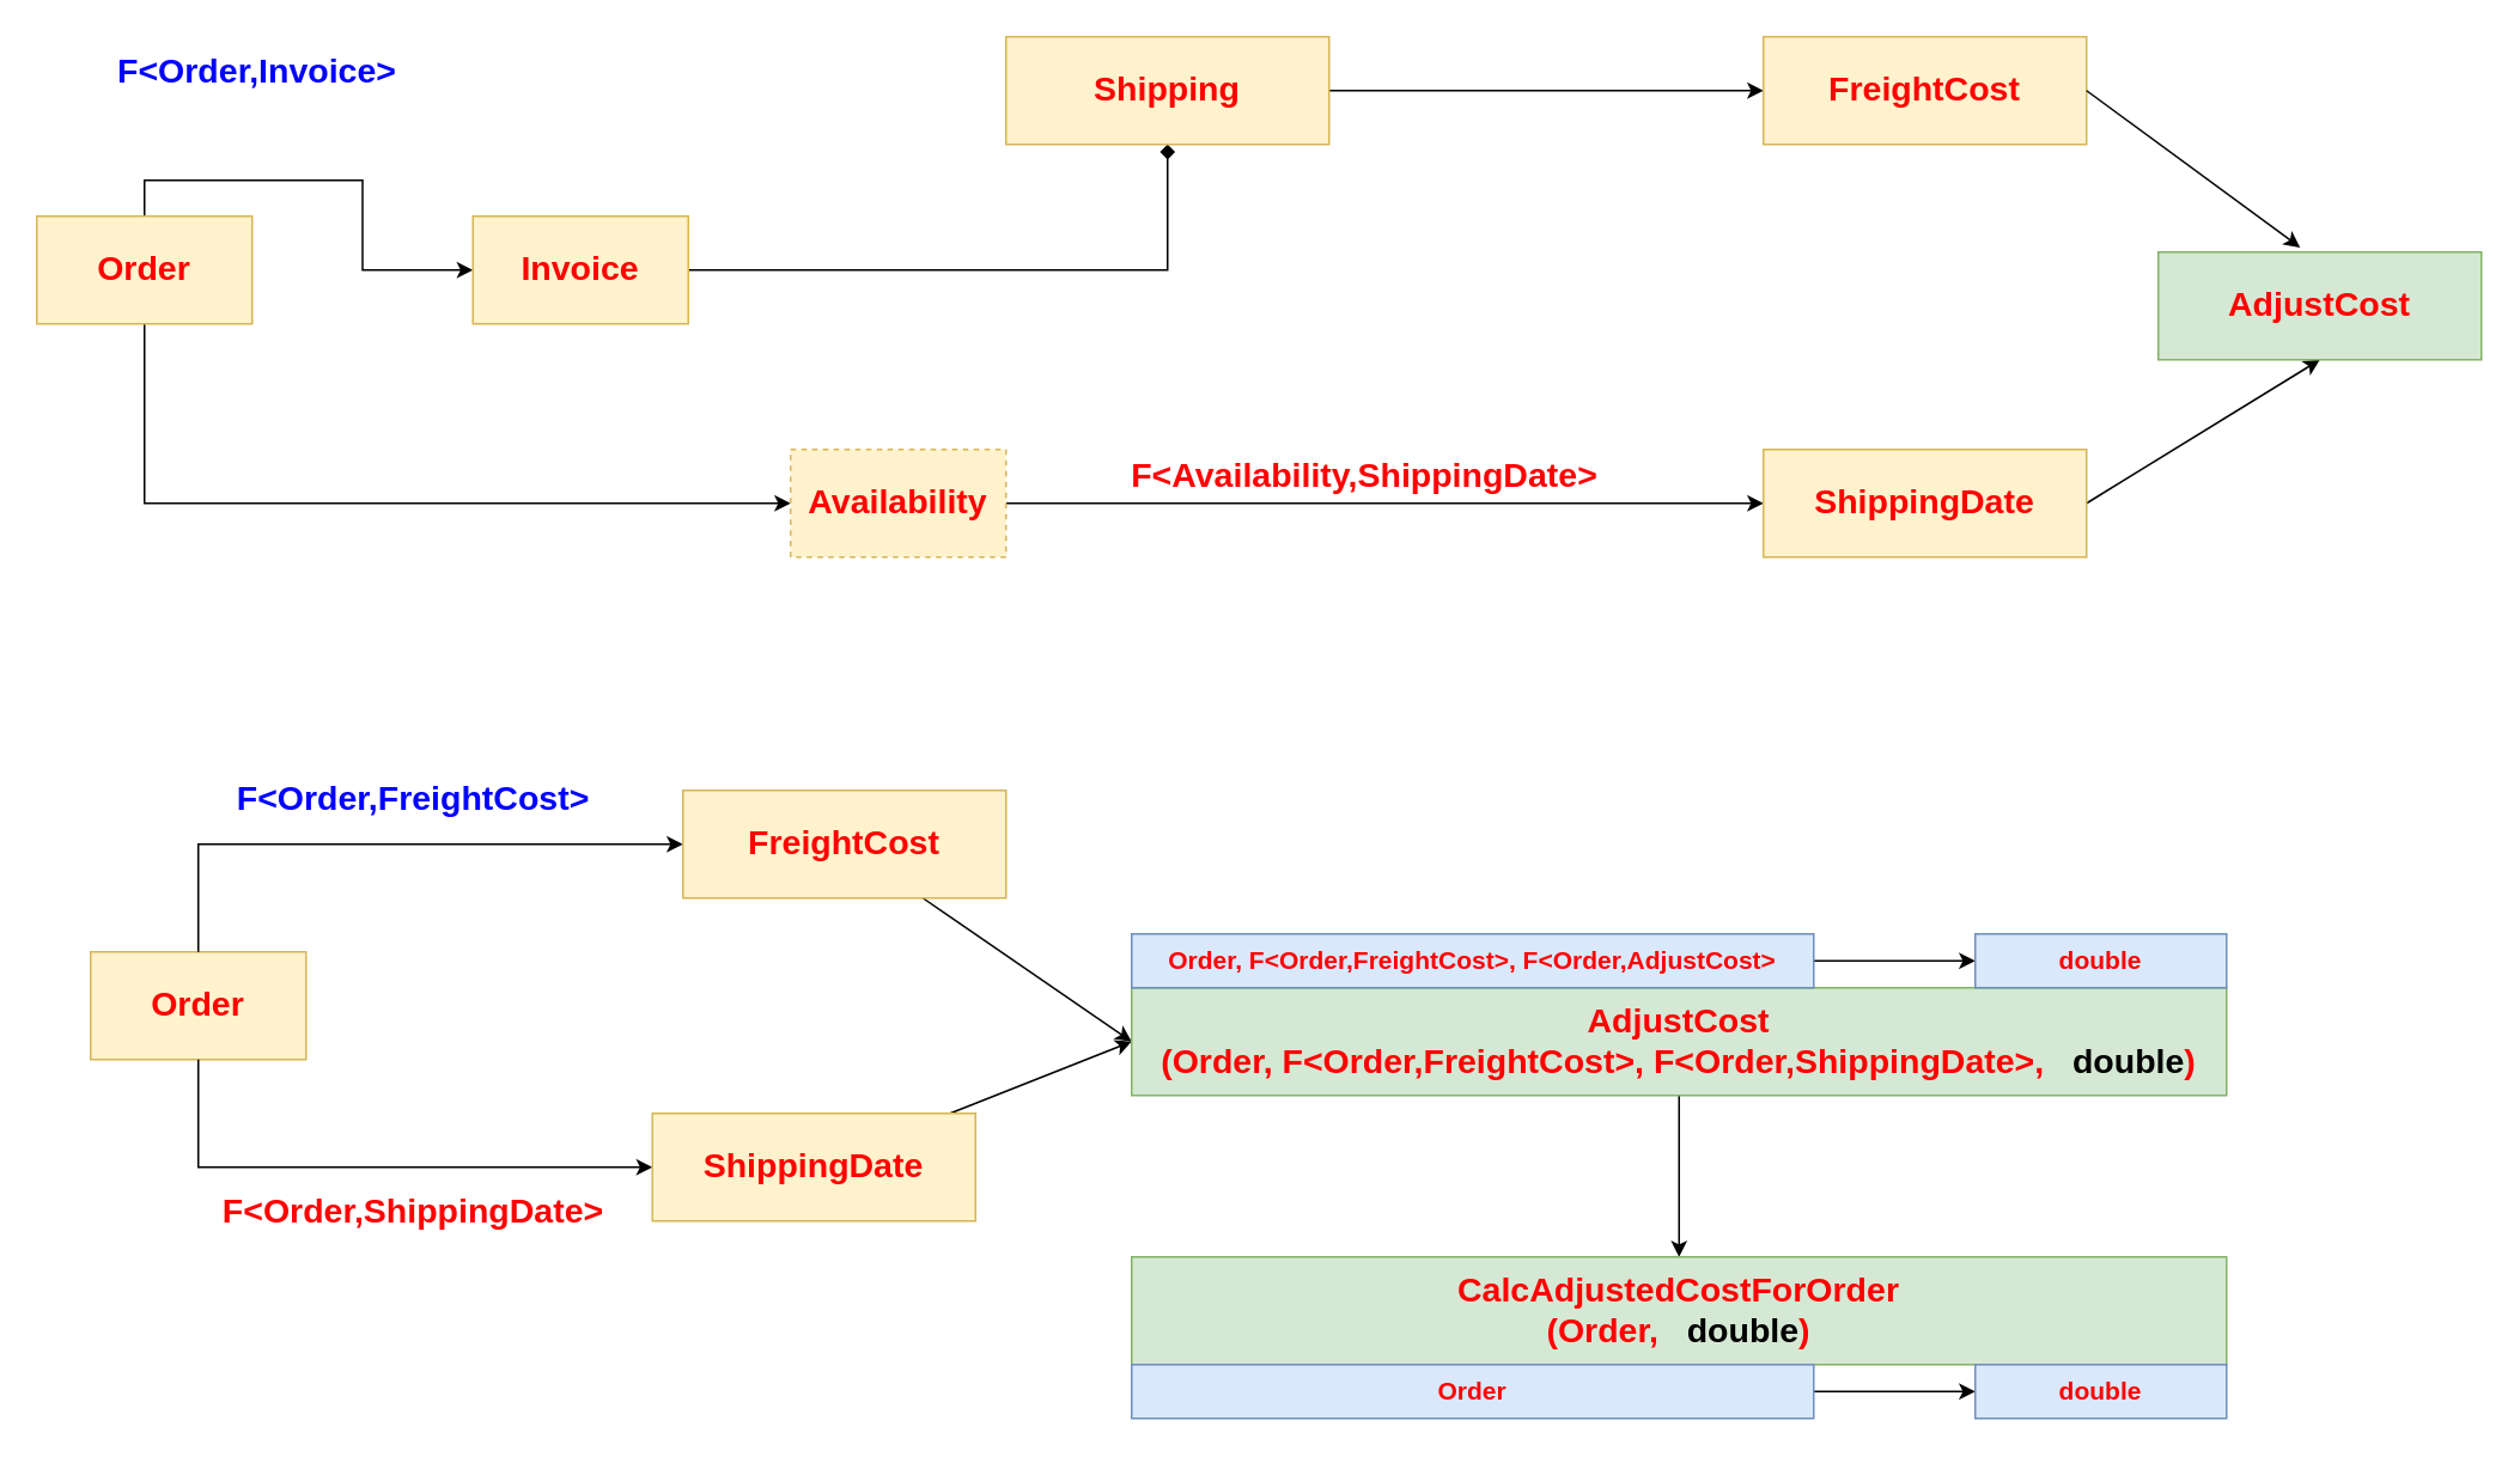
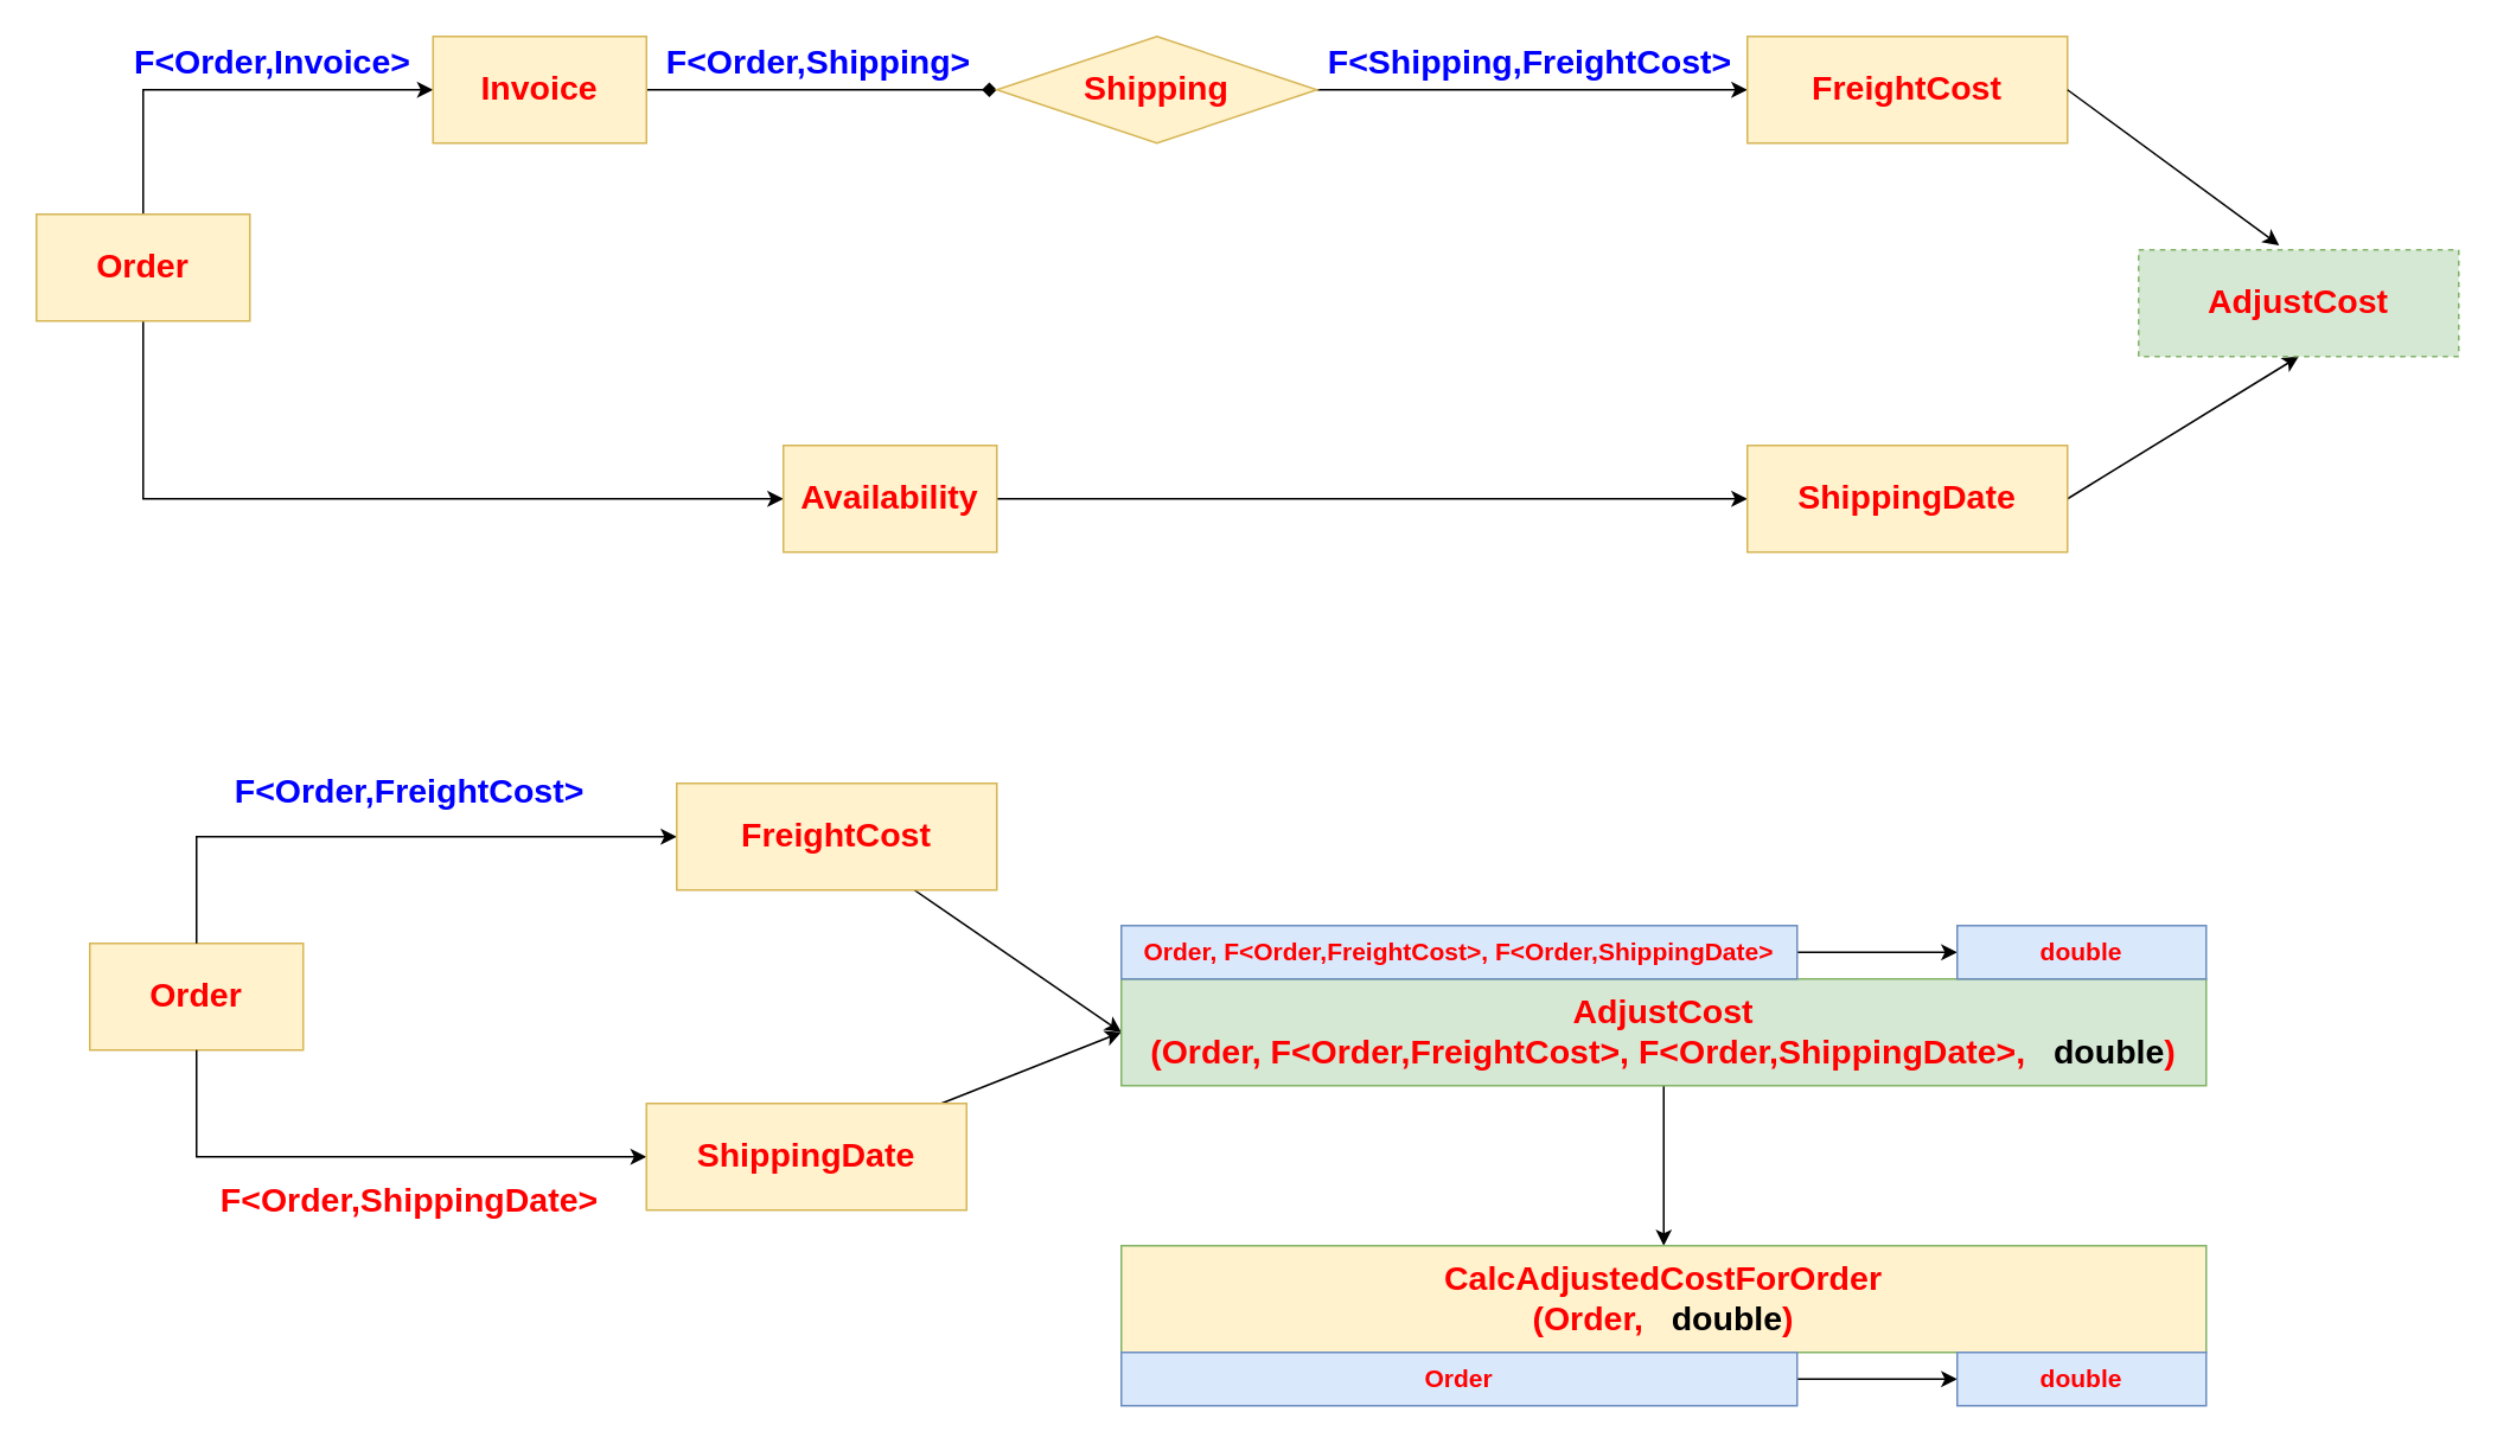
+ <mxCell id="17" value="&lt;b&gt;&lt;font color=&quot;#0000ff&quot; style=&quot;font-size: 19px;&quot;&gt;F&amp;lt;Order,Shipping&amp;gt;&lt;/font&gt;&lt;/b&gt;" style="text;html=1;align=center;verticalAlign=middle;whiteSpace=wrap;rounded=0;" vertex="1" parent="1"><mxGeometry x="370" y="20" width="180" height="30" as="geometry" /></mxCell>
+ <mxCell id="19" value="&lt;font color=&quot;#0000ff&quot;&gt;&lt;b&gt;&lt;font style=&quot;font-size: 19px;&quot;&gt;F&amp;lt;Shipping,&lt;/font&gt;&lt;/b&gt;&lt;b&gt;&lt;font style=&quot;font-size: 19px;&quot;&gt;FreightCost&lt;/font&gt;&lt;/b&gt;&lt;b&gt;&lt;font style=&quot;font-size: 19px;&quot;&gt;&amp;gt;&lt;/font&gt;&lt;/b&gt;&lt;/font&gt;" style="text;html=1;align=center;verticalAlign=middle;whiteSpace=wrap;rounded=0;" vertex="1" parent="1"><mxGeometry x="770" y="20" width="180" height="30" as="geometry" /></mxCell>
- <mxCell id="14" value="&lt;b&gt;&lt;font color=&quot;#0000ff&quot; style=&quot;font-size: 19px;&quot;&gt;F&amp;lt;Order,Invoice&amp;gt;&lt;/font&gt;&lt;/b&gt;" style="text;html=1;align=center;verticalAlign=middle;whiteSpace=wrap;rounded=0;" vertex="1" parent="1"><mxGeometry x="53" y="25" width="180" height="30" as="geometry" /></mxCell>
+ <mxCell id="14" value="&lt;b&gt;&lt;font color=&quot;#0000ff&quot; style=&quot;font-size: 19px;&quot;&gt;F&amp;lt;Order,Invoice&amp;gt;&lt;/font&gt;&lt;/b&gt;" style="text;html=1;align=center;verticalAlign=middle;whiteSpace=wrap;rounded=0;" vertex="1" parent="1"><mxGeometry x="63" y="20" width="180" height="30" as="geometry" /></mxCell>
- <mxCell id="10" value="&lt;b&gt;&lt;font style=&quot;font-size: 19px;&quot; color=&quot;#ff0000&quot;&gt;Shipping&lt;/font&gt;&lt;/b&gt;" style="whiteSpace=wrap;html=1;fillColor=#fff2cc;strokeColor=#d6b656;rounded=0;" vertex="1" parent="1"><mxGeometry x="560" y="20" width="180" height="60" as="geometry" /></mxCell>
+ <mxCell id="10" value="&lt;b&gt;&lt;font style=&quot;font-size: 19px;&quot; color=&quot;#ff0000&quot;&gt;Shipping&lt;/font&gt;&lt;/b&gt;" style="rhombus;whiteSpace=wrap;html=1;fillColor=#fff2cc;strokeColor=#d6b656;" vertex="1" parent="1"><mxGeometry x="560" y="20" width="180" height="60" as="geometry" /></mxCell>
- <mxCell id="6" value="&lt;b&gt;&lt;font color=&quot;#ff0000&quot; style=&quot;font-size: 19px;&quot;&gt;Invoice&lt;/font&gt;&lt;/b&gt;" style="rounded=0;whiteSpace=wrap;html=1;fillColor=#fff2cc;strokeColor=#d6b656;" vertex="1" parent="1"><mxGeometry x="263" y="120" width="120" height="60" as="geometry" /></mxCell>
+ <mxCell id="6" value="&lt;b&gt;&lt;font color=&quot;#ff0000&quot; style=&quot;font-size: 19px;&quot;&gt;Invoice&lt;/font&gt;&lt;/b&gt;" style="rounded=0;whiteSpace=wrap;html=1;fillColor=#fff2cc;strokeColor=#d6b656;" vertex="1" parent="1"><mxGeometry x="243" y="20" width="120" height="60" as="geometry" /></mxCell>
- <mxCell id="15" value="&lt;b&gt;&lt;font style=&quot;font-size: 19px;&quot; color=&quot;#ff0000&quot;&gt;AdjustCost&lt;/font&gt;&lt;/b&gt;" style="whiteSpace=wrap;html=1;fillColor=#d5e8d4;strokeColor=#82b366;rounded=0;" vertex="1" parent="1"><mxGeometry x="1202" y="140" width="180" height="60" as="geometry" /></mxCell>
+ <mxCell id="15" value="&lt;b&gt;&lt;font style=&quot;font-size: 19px;&quot; color=&quot;#ff0000&quot;&gt;AdjustCost&lt;/font&gt;&lt;/b&gt;" style="whiteSpace=wrap;html=1;fillColor=#d5e8d4;strokeColor=#82b366;rounded=0;dashed=1;" vertex="1" parent="1"><mxGeometry x="1202" y="140" width="180" height="60" as="geometry" /></mxCell>
- <mxCell id="18" value="&lt;b&gt;&lt;font style=&quot;font-size: 19px;&quot; color=&quot;#ff0000&quot;&gt;F&amp;lt;Availability,&lt;/font&gt;&lt;/b&gt;&lt;b&gt;&lt;font style=&quot;font-size: 19px;&quot; color=&quot;#ff0000&quot;&gt;ShippingDate&lt;/font&gt;&lt;/b&gt;&lt;b&gt;&lt;font style=&quot;font-size: 19px;&quot; color=&quot;#ff0000&quot;&gt;&amp;gt;&lt;/font&gt;&lt;/b&gt;" style="text;html=1;align=center;verticalAlign=middle;whiteSpace=wrap;rounded=0;" vertex="1" parent="1"><mxGeometry x="670" y="250" width="180" height="30" as="geometry" /></mxCell>
- <mxCell id="8" value="&lt;b&gt;&lt;font color=&quot;#ff0000&quot; style=&quot;font-size: 19px;&quot;&gt;Availability&lt;/font&gt;&lt;/b&gt;" style="rounded=0;whiteSpace=wrap;html=1;fillColor=#fff2cc;strokeColor=#d6b656;dashed=1;" vertex="1" parent="1"><mxGeometry x="440" y="250" width="120" height="60" as="geometry" /></mxCell>
+ <mxCell id="8" value="&lt;b&gt;&lt;font color=&quot;#ff0000&quot; style=&quot;font-size: 19px;&quot;&gt;Availability&lt;/font&gt;&lt;/b&gt;" style="rounded=0;whiteSpace=wrap;html=1;fillColor=#fff2cc;strokeColor=#d6b656;" vertex="1" parent="1"><mxGeometry x="440" y="250" width="120" height="60" as="geometry" /></mxCell>
- <mxCell id="33" value="&lt;font style=&quot;font-size: 14px;&quot;&gt;&lt;b&gt;&lt;font style=&quot;font-size: 14px;&quot; color=&quot;#ff0000&quot;&gt;Order,&amp;nbsp;&lt;/font&gt;&lt;/b&gt;&lt;b&gt;&lt;font style=&quot;font-size: 14px;&quot; color=&quot;#ff0000&quot;&gt;F&amp;lt;Order,&lt;/font&gt;&lt;/b&gt;&lt;b&gt;&lt;font style=&quot;font-size: 14px;&quot; color=&quot;#ff0000&quot;&gt;FreightCost&lt;/font&gt;&lt;/b&gt;&lt;b&gt;&lt;font style=&quot;font-size: 14px;&quot; color=&quot;#ff0000&quot;&gt;&amp;gt;,&amp;nbsp;&lt;/font&gt;&lt;/b&gt;&lt;b style=&quot;background-color: initial;&quot;&gt;&lt;font style=&quot;font-size: 14px;&quot; color=&quot;#ff0000&quot;&gt;F&amp;lt;Order,&lt;/font&gt;&lt;/b&gt;&lt;b style=&quot;background-color: initial;&quot;&gt;&lt;font style=&quot;font-size: 14px;&quot; color=&quot;#ff0000&quot;&gt;AdjustCost&lt;/font&gt;&lt;/b&gt;&lt;b style=&quot;background-color: initial;&quot;&gt;&lt;font style=&quot;font-size: 14px;&quot; color=&quot;#ff0000&quot;&gt;&amp;gt;&lt;/font&gt;&lt;/b&gt;&lt;/font&gt;" style="rounded=0;whiteSpace=wrap;html=1;fillColor=#dae8fc;strokeColor=#6c8ebf;" vertex="1" parent="1"><mxGeometry x="630" y="520" width="380" height="30" as="geometry" /></mxCell>
+ <mxCell id="33" value="&lt;font style=&quot;font-size: 14px;&quot;&gt;&lt;b&gt;&lt;font style=&quot;font-size: 14px;&quot; color=&quot;#ff0000&quot;&gt;Order,&amp;nbsp;&lt;/font&gt;&lt;/b&gt;&lt;b&gt;&lt;font style=&quot;font-size: 14px;&quot; color=&quot;#ff0000&quot;&gt;F&amp;lt;Order,&lt;/font&gt;&lt;/b&gt;&lt;b&gt;&lt;font style=&quot;font-size: 14px;&quot; color=&quot;#ff0000&quot;&gt;FreightCost&lt;/font&gt;&lt;/b&gt;&lt;b&gt;&lt;font style=&quot;font-size: 14px;&quot; color=&quot;#ff0000&quot;&gt;&amp;gt;,&amp;nbsp;&lt;/font&gt;&lt;/b&gt;&lt;b style=&quot;background-color: initial;&quot;&gt;&lt;font style=&quot;font-size: 14px;&quot; color=&quot;#ff0000&quot;&gt;F&amp;lt;Order,&lt;/font&gt;&lt;/b&gt;&lt;b style=&quot;background-color: initial;&quot;&gt;&lt;font style=&quot;font-size: 14px;&quot; color=&quot;#ff0000&quot;&gt;ShippingDate&lt;/font&gt;&lt;/b&gt;&lt;b style=&quot;background-color: initial;&quot;&gt;&lt;font style=&quot;font-size: 14px;&quot; color=&quot;#ff0000&quot;&gt;&amp;gt;&lt;/font&gt;&lt;/b&gt;&lt;/font&gt;" style="rounded=0;whiteSpace=wrap;html=1;fillColor=#dae8fc;strokeColor=#6c8ebf;" vertex="1" parent="1"><mxGeometry x="630" y="520" width="380" height="30" as="geometry" /></mxCell>
- <mxCell id="31" value="&lt;b&gt;&lt;font style=&quot;font-size: 19px;&quot; color=&quot;#ff0000&quot;&gt;CalcAdjustedCostForOrder&lt;/font&gt;&lt;/b&gt;&lt;div&gt;&lt;b&gt;&lt;font style=&quot;font-size: 19px;&quot; color=&quot;#ff0000&quot;&gt;(Order&lt;/font&gt;&lt;/b&gt;&lt;b style=&quot;background-color: initial;&quot;&gt;&lt;font style=&quot;font-size: 19px;&quot; color=&quot;#ff0000&quot;&gt;,&amp;nbsp; &amp;nbsp;&lt;/font&gt;&lt;font style=&quot;font-size: 19px;&quot;&gt;double&lt;/font&gt;&lt;/b&gt;&lt;b style=&quot;background-color: initial;&quot;&gt;&lt;font style=&quot;font-size: 19px;&quot; color=&quot;#ff0000&quot;&gt;)&lt;/font&gt;&lt;/b&gt;&lt;/div&gt;" style="whiteSpace=wrap;html=1;fillColor=#d5e8d4;strokeColor=#82b366;rounded=0;" vertex="1" parent="1"><mxGeometry x="630" y="700" width="610" height="60" as="geometry" /></mxCell>
+ <mxCell id="31" value="&lt;b&gt;&lt;font style=&quot;font-size: 19px;&quot; color=&quot;#ff0000&quot;&gt;CalcAdjustedCostForOrder&lt;/font&gt;&lt;/b&gt;&lt;div&gt;&lt;b&gt;&lt;font style=&quot;font-size: 19px;&quot; color=&quot;#ff0000&quot;&gt;(Order&lt;/font&gt;&lt;/b&gt;&lt;b style=&quot;background-color: initial;&quot;&gt;&lt;font style=&quot;font-size: 19px;&quot; color=&quot;#ff0000&quot;&gt;,&amp;nbsp; &amp;nbsp;&lt;/font&gt;&lt;font style=&quot;font-size: 19px;&quot;&gt;double&lt;/font&gt;&lt;/b&gt;&lt;b style=&quot;background-color: initial;&quot;&gt;&lt;font style=&quot;font-size: 19px;&quot; color=&quot;#ff0000&quot;&gt;)&lt;/font&gt;&lt;/b&gt;&lt;/div&gt;" style="whiteSpace=wrap;html=1;fillColor=#fff2cc;strokeColor=#82b366;rounded=0;" vertex="1" parent="1"><mxGeometry x="630" y="700" width="610" height="60" as="geometry" /></mxCell>
